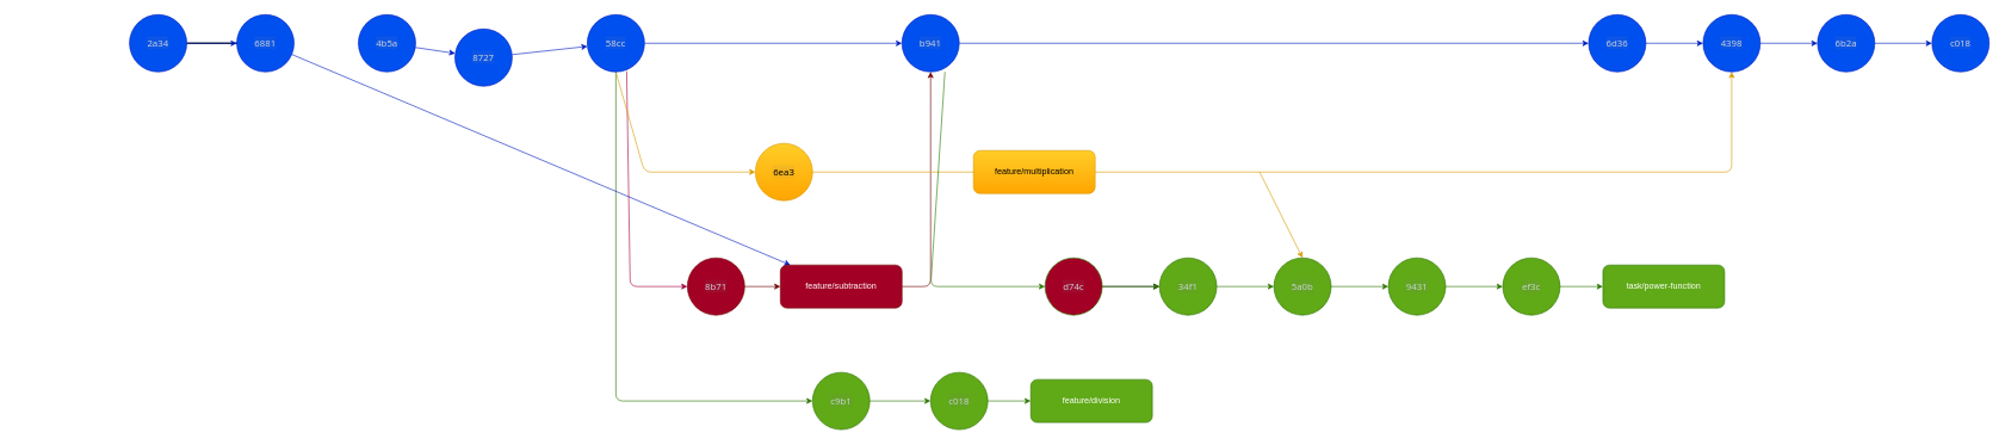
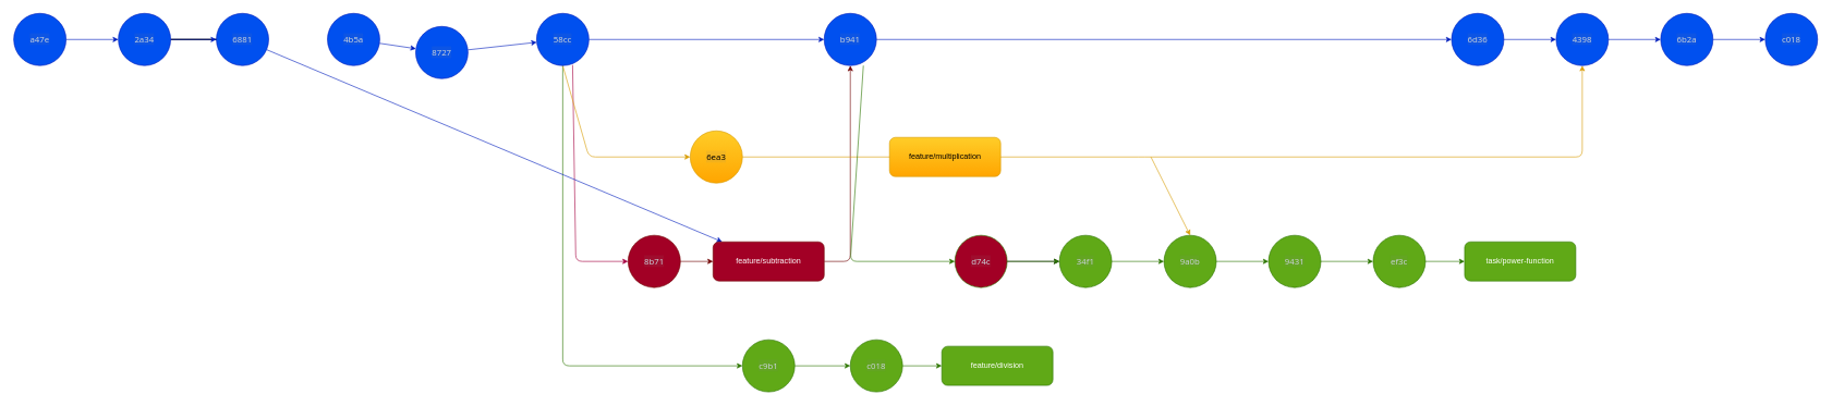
+ <mxCell id="3" value="&lt;span style=&quot;color: rgb(201, 209, 217); font-family: &amp;quot;Segoe WPC&amp;quot;, &amp;quot;Segoe UI&amp;quot;, sans-serif; font-size: 13px; text-align: start; background-color: rgba(128, 128, 128, 0.1);&quot;&gt;a47e&lt;/span&gt;" style="ellipse;whiteSpace=wrap;html=1;aspect=fixed;fillColor=#0050ef;fontColor=#ffffff;strokeColor=#001DBC;" parent="1" vertex="1"><mxGeometry x="20" y="20" width="80" height="80" as="geometry" /></mxCell>
+ <mxCell id="2" value="" style="edgeStyle=none;html=1;fillColor=#0050ef;strokeColor=#001DBC;" parent="1" source="3" target="8" edge="1"><mxGeometry relative="1" as="geometry" /></mxCell>
- <mxCell id="38" value="&lt;span style=&quot;color: rgb(201, 209, 217); font-family: &amp;quot;Segoe WPC&amp;quot;, &amp;quot;Segoe UI&amp;quot;, sans-serif; font-size: 13px; text-align: start; background-color: rgba(128, 128, 128, 0.1);&quot;&gt;5a0b&lt;/span&gt;" style="ellipse;whiteSpace=wrap;html=1;aspect=fixed;fillColor=#60a917;fontColor=#ffffff;strokeColor=#2D7600;" vertex="1" parent="1"><mxGeometry x="1780" y="360" width="80" height="80" as="geometry" /></mxCell>
+ <mxCell id="38" value="&lt;span style=&quot;color: rgb(201, 209, 217); font-family: &amp;quot;Segoe WPC&amp;quot;, &amp;quot;Segoe UI&amp;quot;, sans-serif; font-size: 13px; text-align: start; background-color: rgba(128, 128, 128, 0.1);&quot;&gt;9a0b&lt;/span&gt;" style="ellipse;whiteSpace=wrap;html=1;aspect=fixed;fillColor=#60a917;fontColor=#ffffff;strokeColor=#2D7600;" vertex="1" parent="1"><mxGeometry x="1780" y="360" width="80" height="80" as="geometry" /></mxCell>
